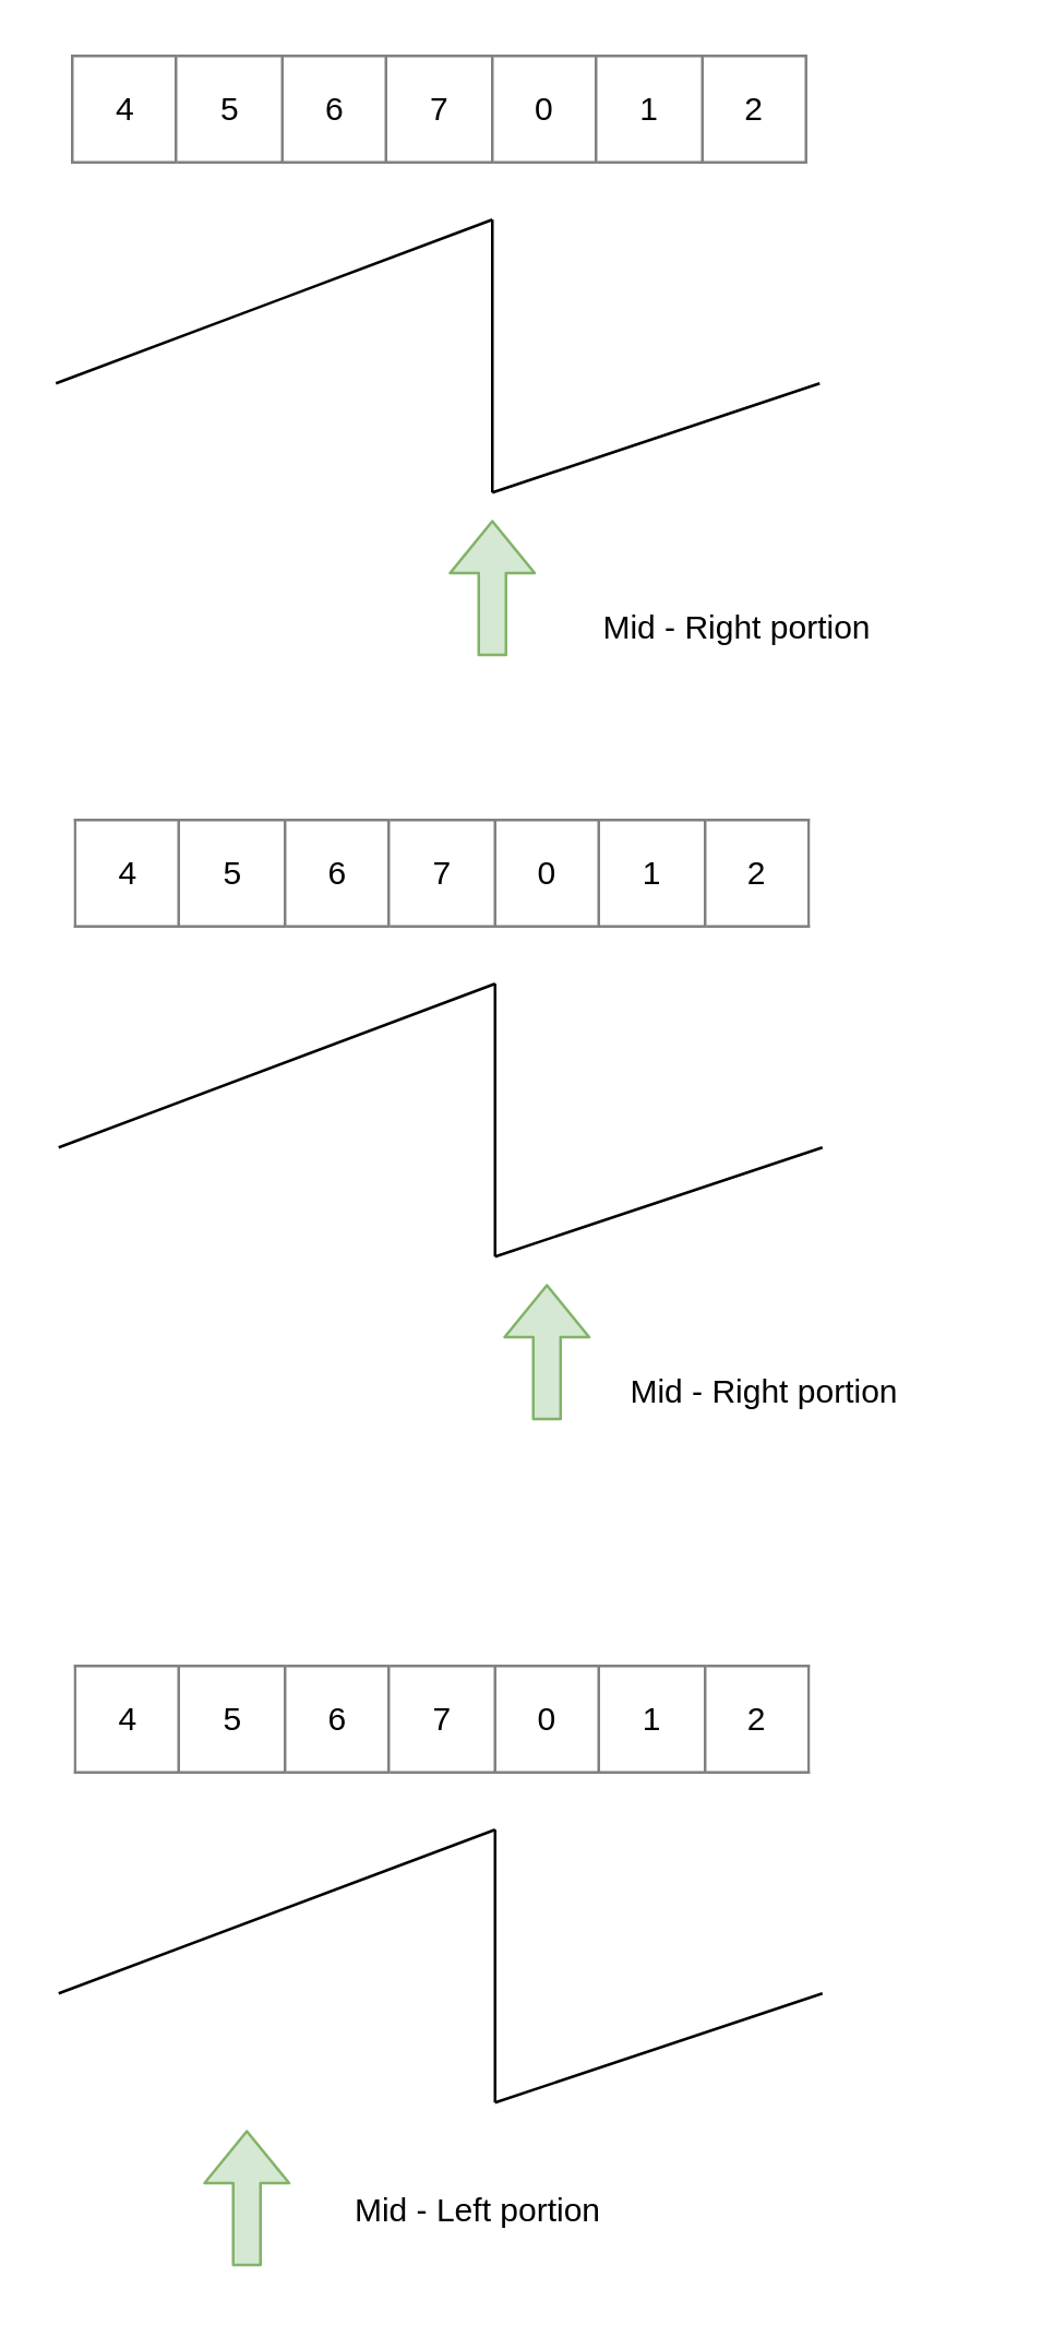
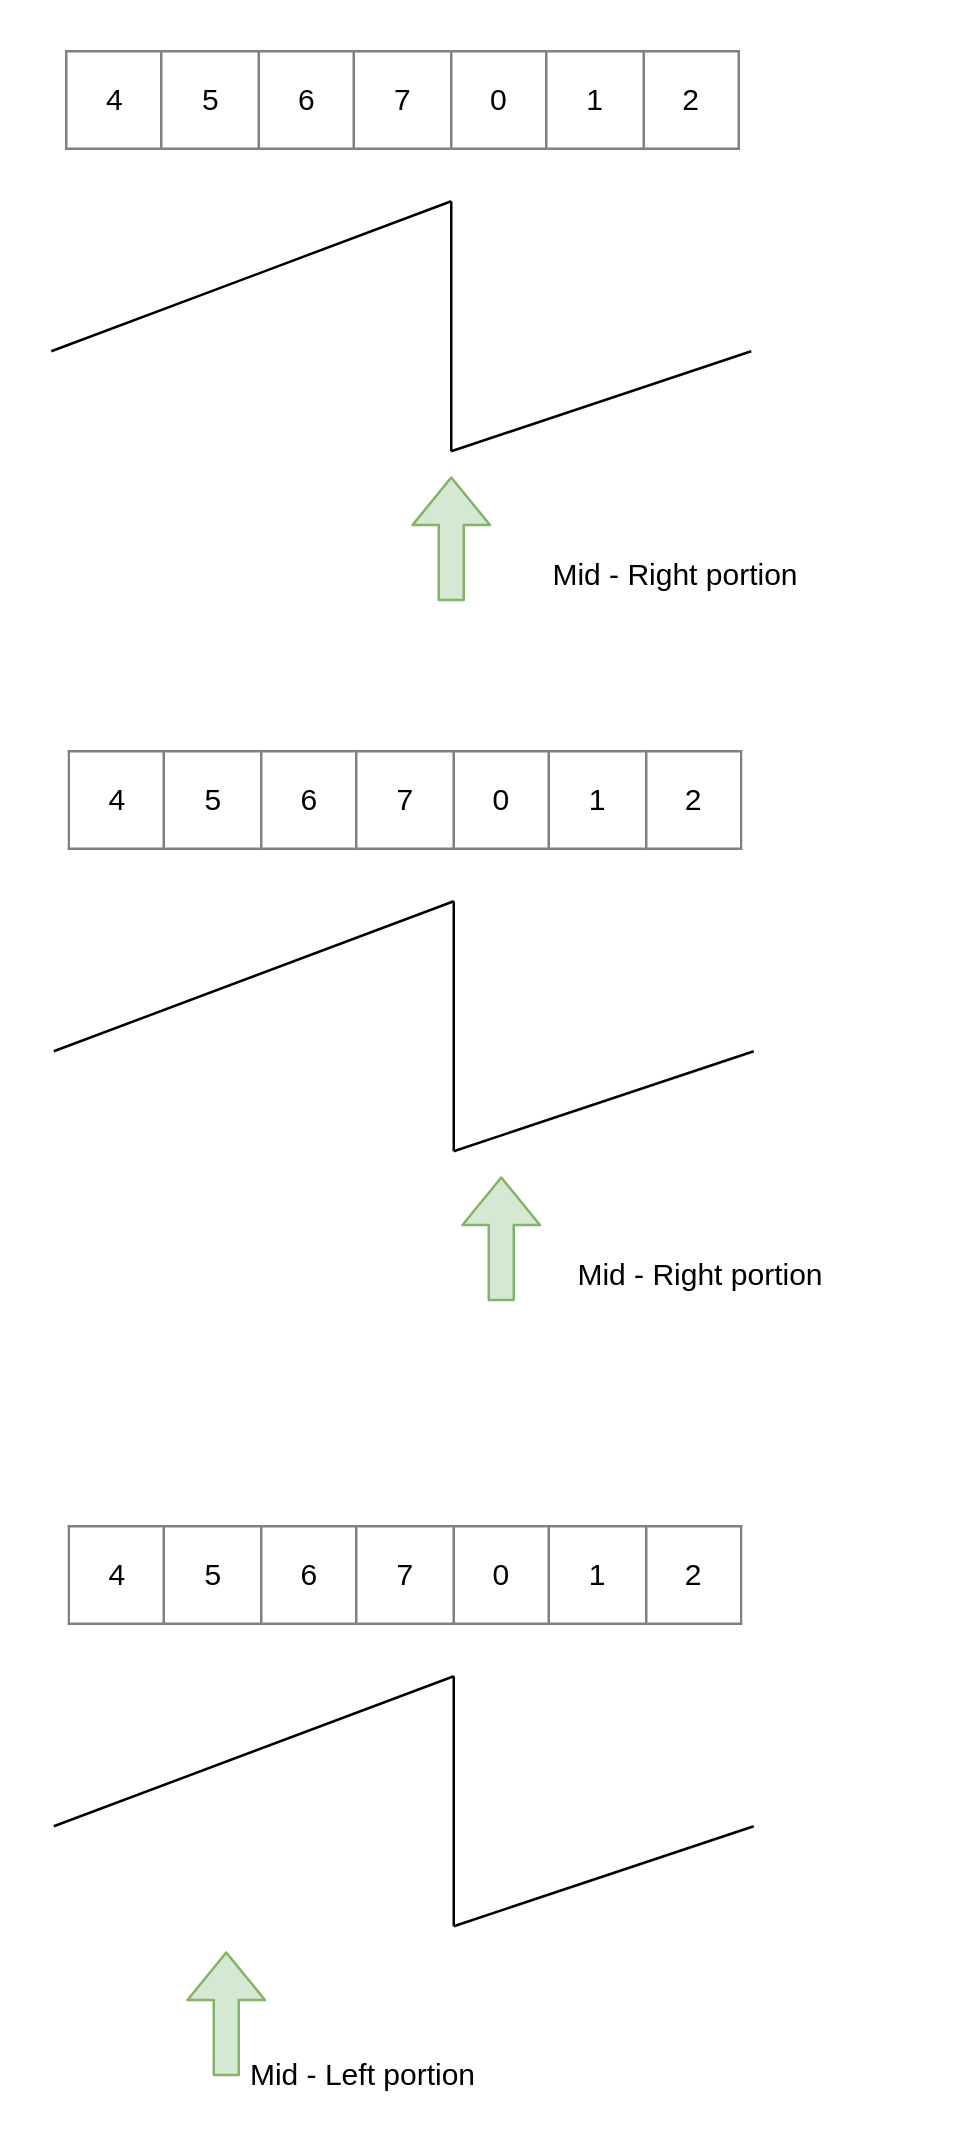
- <mxCell id="17" value="Mid - Left portion" style="text;html=1;strokeColor=none;fillColor=none;align=center;verticalAlign=middle;whiteSpace=wrap;rounded=0;" vertex="1" parent="1"><mxGeometry x="110" y="800" width="130" height="20" as="geometry" /></mxCell>
+ <mxCell id="17" value="Mid - Left portion" style="text;html=1;strokeColor=none;fillColor=none;align=center;verticalAlign=middle;whiteSpace=wrap;rounded=0;" vertex="1" parent="1"><mxGeometry x="80" y="820" width="130" height="20" as="geometry" /></mxCell>
